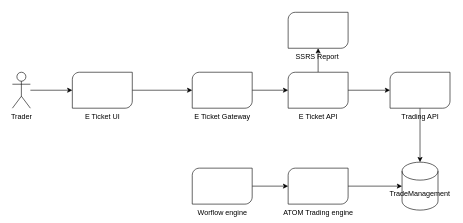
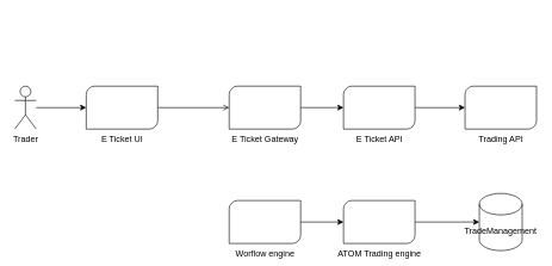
- <mxCell id="9" value="SSRS Report&amp;nbsp;" style="verticalLabelPosition=bottom;verticalAlign=top;html=1;shape=mxgraph.basic.diag_round_rect;dx=6;" parent="1" vertex="1"><mxGeometry x="480" y="20" width="100" height="60" as="geometry" /></mxCell>
- <mxCell id="11" value="" style="edgeStyle=orthogonalEdgeStyle;rounded=0;orthogonalLoop=1;jettySize=auto;html=1;" edge="1" parent="1" source="12" target="9"><mxGeometry relative="1" as="geometry" /></mxCell>
- <mxCell id="5" value="" style="edgeStyle=orthogonalEdgeStyle;rounded=0;orthogonalLoop=1;jettySize=auto;html=1;" edge="1" parent="1" source="6" target="8"><mxGeometry relative="1" as="geometry" /></mxCell>
+ <mxCell id="5" value="" style="edgeStyle=orthogonalEdgeStyle;rounded=0;orthogonalLoop=1;jettySize=auto;html=1;endArrow=open;" edge="1" parent="1" source="6" target="8"><mxGeometry relative="1" as="geometry" /></mxCell>
- <mxCell id="15" value="" style="edgeStyle=orthogonalEdgeStyle;rounded=0;orthogonalLoop=1;jettySize=auto;html=1;" edge="1" parent="1" source="16" target="2"><mxGeometry relative="1" as="geometry" /></mxCell>
